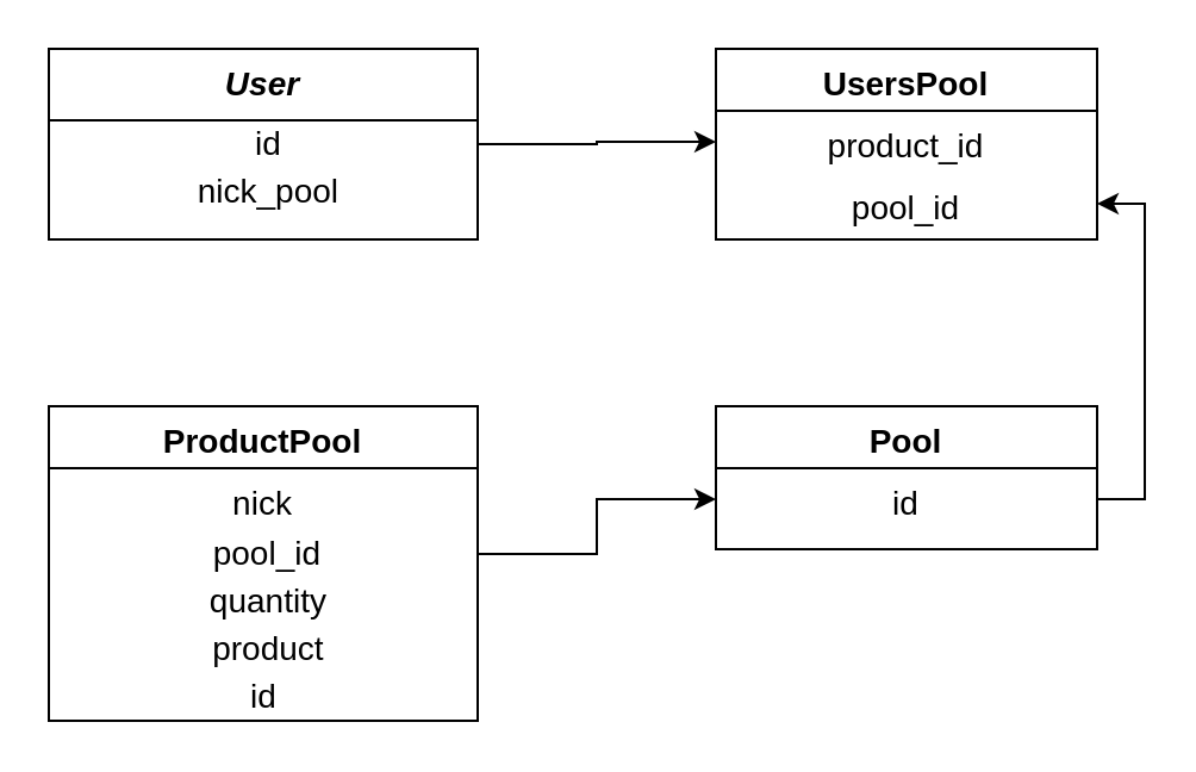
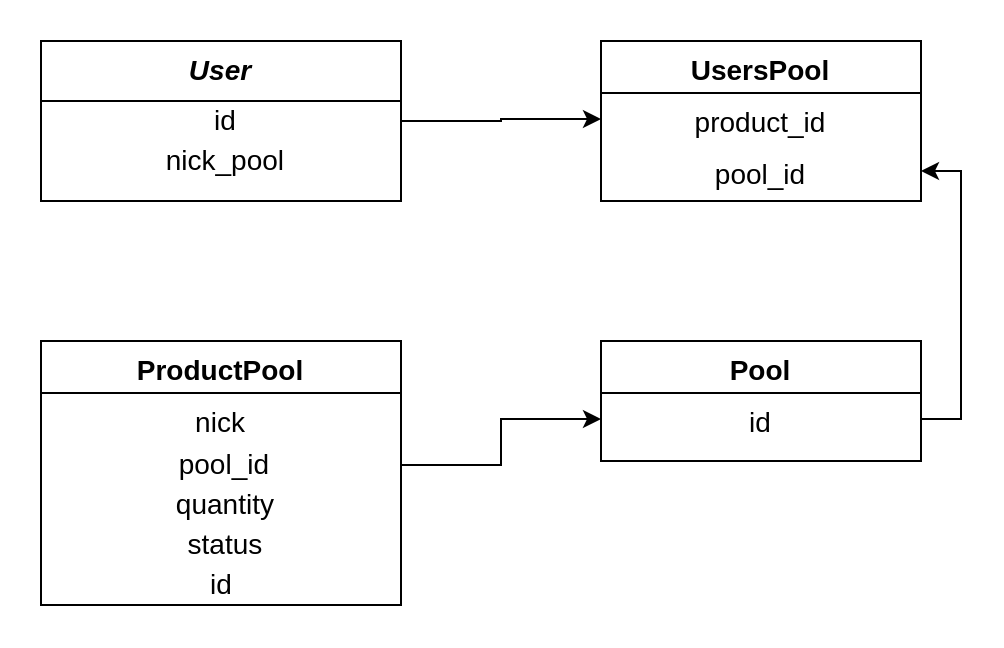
- <mxCell id="15" value="&amp;nbsp;product" style="text;html=1;align=center;verticalAlign=middle;resizable=0;points=[];autosize=1;fontSize=14;" vertex="1" parent="11"><mxGeometry y="92" width="180" height="20" as="geometry" /></mxCell>
+ <mxCell id="15" value="&amp;nbsp;status" style="text;html=1;align=center;verticalAlign=middle;resizable=0;points=[];autosize=1;fontSize=14;" vertex="1" parent="11"><mxGeometry y="92" width="180" height="20" as="geometry" /></mxCell>
